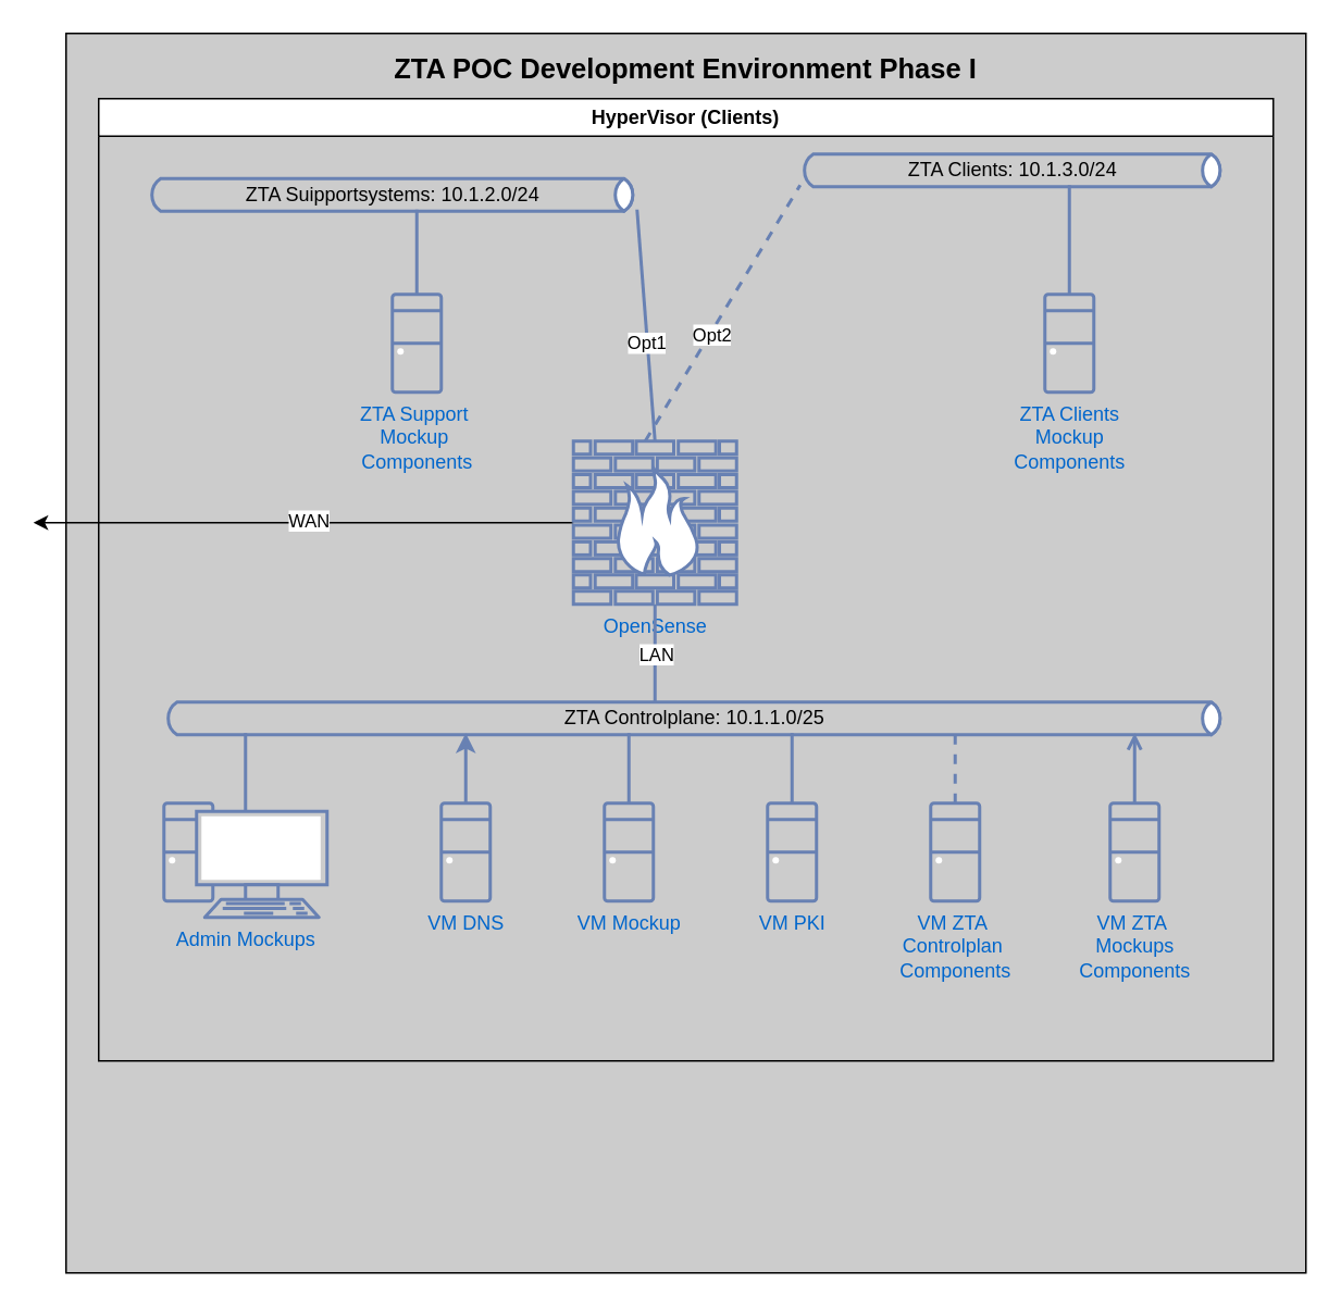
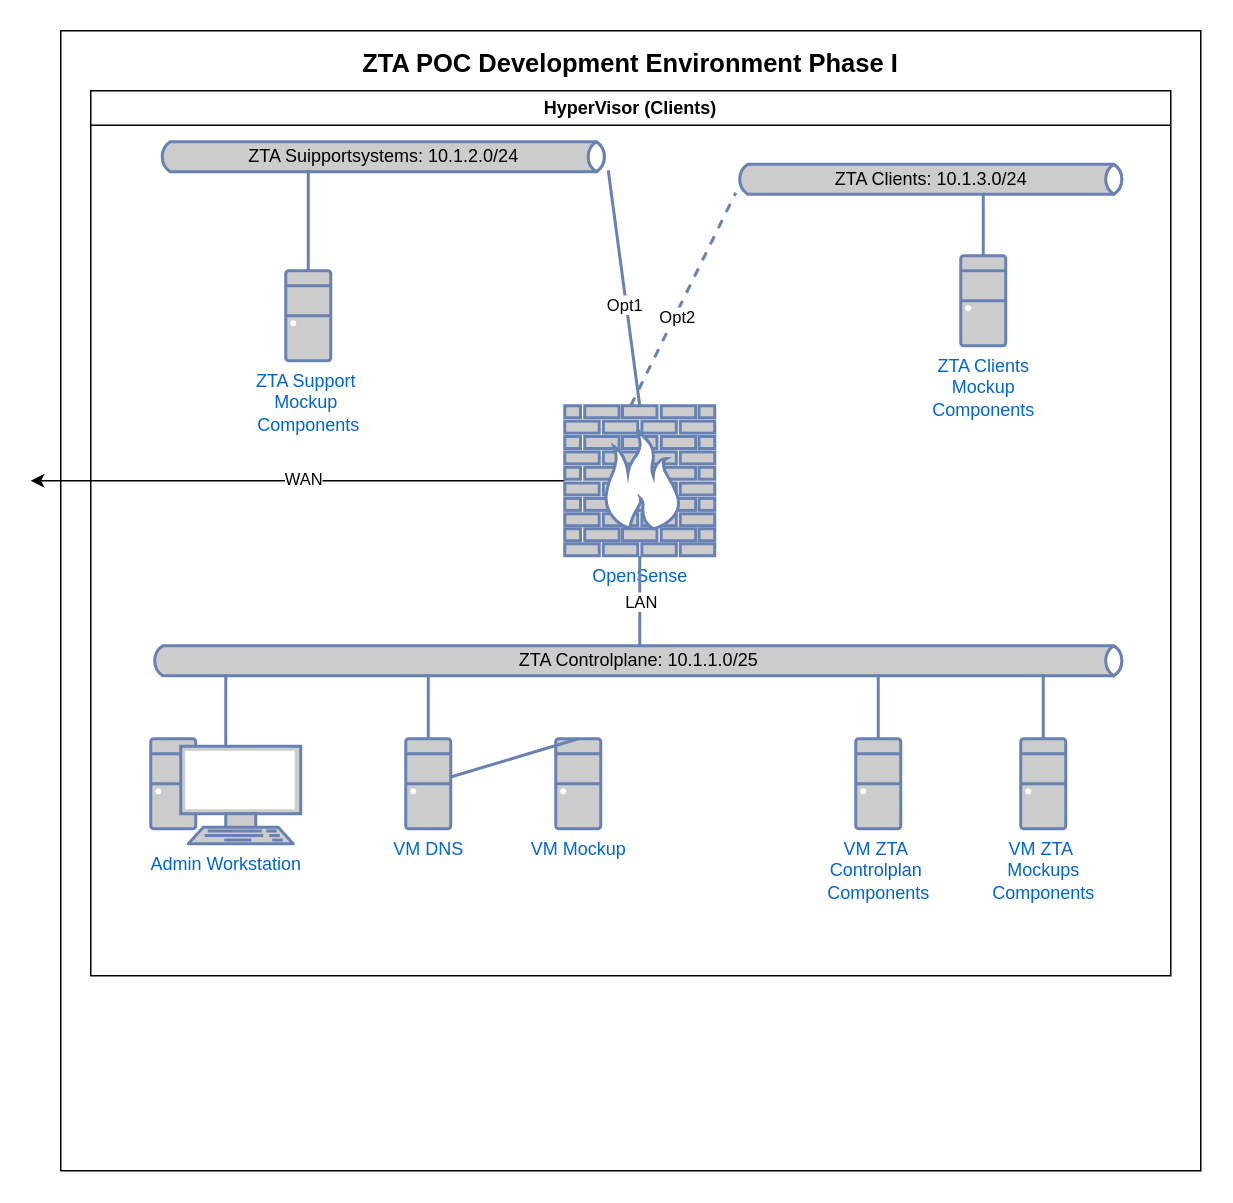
- <mxCell id="25" value="ZTA Clients: 10.1.3.0/24" style="html=1;fillColor=#CCCCCC;strokeColor=#6881B3;gradientColor=none;gradientDirection=north;strokeWidth=2;shape=mxgraph.networks.bus;gradientColor=none;gradientDirection=north;fontColor=light-dark(#000000, #121212);perimeter=backbonePerimeter;backboneSize=20;" vertex="1" parent="1"><mxGeometry x="490" y="94" width="260" height="20" as="geometry" /></mxCell>
+ <mxCell id="25" value="ZTA Clients: 10.1.3.0/24" style="html=1;fillColor=#CCCCCC;strokeColor=#6881B3;gradientColor=none;gradientDirection=north;strokeWidth=2;shape=mxgraph.networks.bus;gradientColor=none;gradientDirection=north;fontColor=light-dark(#000000, #121212);perimeter=backbonePerimeter;backboneSize=20;" vertex="1" parent="1"><mxGeometry x="490" y="109" width="260" height="20" as="geometry" /></mxCell>
- <mxCell id="21" value="ZTA Suipportsystems: 10.1.2.0/24" style="html=1;fillColor=#CCCCCC;strokeColor=#6881B3;gradientColor=none;gradientDirection=north;strokeWidth=2;shape=mxgraph.networks.bus;gradientColor=none;gradientDirection=north;fontColor=#000000;perimeter=backbonePerimeter;backboneSize=20;" vertex="1" parent="1"><mxGeometry x="90" y="109" width="300" height="20" as="geometry" /></mxCell>
+ <mxCell id="21" value="ZTA Suipportsystems: 10.1.2.0/24" style="html=1;fillColor=#CCCCCC;strokeColor=#6881B3;gradientColor=none;gradientDirection=north;strokeWidth=2;shape=mxgraph.networks.bus;gradientColor=none;gradientDirection=north;fontColor=#000000;perimeter=backbonePerimeter;backboneSize=20;" vertex="1" parent="1"><mxGeometry x="105" y="94" width="300" height="20" as="geometry" /></mxCell>
- <mxCell id="29" value="ZTA Support&amp;nbsp;&lt;div&gt;Mockup&amp;nbsp;&lt;/div&gt;&lt;div&gt;Components&lt;/div&gt;" style="fontColor=#0066CC;verticalAlign=top;verticalLabelPosition=bottom;labelPosition=center;align=center;html=1;outlineConnect=0;fillColor=#CCCCCC;strokeColor=#6881B3;gradientColor=none;gradientDirection=north;strokeWidth=2;shape=mxgraph.networks.desktop_pc;" vertex="1" parent="1"><mxGeometry x="240" y="180" width="30" height="60" as="geometry" /></mxCell>
+ <mxCell id="29" value="ZTA Support&amp;nbsp;&lt;div&gt;Mockup&amp;nbsp;&lt;/div&gt;&lt;div&gt;Components&lt;/div&gt;" style="fontColor=#0066CC;verticalAlign=top;verticalLabelPosition=bottom;labelPosition=center;align=center;html=1;outlineConnect=0;fillColor=#CCCCCC;strokeColor=#6881B3;gradientColor=none;gradientDirection=north;strokeWidth=2;shape=mxgraph.networks.desktop_pc;" vertex="1" parent="1"><mxGeometry x="190" y="180" width="30" height="60" as="geometry" /></mxCell>
- <mxCell id="30" value="ZTA Clients&lt;div&gt;Mockup&lt;/div&gt;&lt;div&gt;Components&lt;/div&gt;" style="fontColor=#0066CC;verticalAlign=top;verticalLabelPosition=bottom;labelPosition=center;align=center;html=1;outlineConnect=0;fillColor=#CCCCCC;strokeColor=#6881B3;gradientColor=none;gradientDirection=north;strokeWidth=2;shape=mxgraph.networks.desktop_pc;" vertex="1" parent="1"><mxGeometry x="640" y="180" width="30" height="60" as="geometry" /></mxCell>
+ <mxCell id="30" value="ZTA Clients&lt;div&gt;Mockup&lt;/div&gt;&lt;div&gt;Components&lt;/div&gt;" style="fontColor=#0066CC;verticalAlign=top;verticalLabelPosition=bottom;labelPosition=center;align=center;html=1;outlineConnect=0;fillColor=#CCCCCC;strokeColor=#6881B3;gradientColor=none;gradientDirection=north;strokeWidth=2;shape=mxgraph.networks.desktop_pc;" vertex="1" parent="1"><mxGeometry x="640" y="170" width="30" height="60" as="geometry" /></mxCell>
- <mxCell id="5" value="OpenSense" style="fontColor=#0066CC;verticalAlign=top;verticalLabelPosition=bottom;labelPosition=center;align=center;html=1;outlineConnect=0;fillColor=#CCCCCC;strokeColor=#6881B3;gradientColor=none;gradientDirection=north;strokeWidth=2;shape=mxgraph.networks.firewall;" vertex="1" parent="1"><mxGeometry x="351" y="270" width="100" height="100" as="geometry" /></mxCell>
+ <mxCell id="5" value="OpenSense" style="fontColor=#0066CC;verticalAlign=top;verticalLabelPosition=bottom;labelPosition=center;align=center;html=1;outlineConnect=0;fillColor=#CCCCCC;strokeColor=#6881B3;gradientColor=none;gradientDirection=north;strokeWidth=2;shape=mxgraph.networks.firewall;" vertex="1" parent="1"><mxGeometry x="376" y="270" width="100" height="100" as="geometry" /></mxCell>
- <mxCell id="2" value="ZTA POC Development Environment Phase I&lt;div&gt;&lt;br&gt;&lt;/div&gt;&lt;div&gt;&lt;br&gt;&lt;/div&gt;&lt;div&gt;&lt;br&gt;&lt;/div&gt;&lt;div&gt;&lt;br&gt;&lt;/div&gt;&lt;div&gt;&lt;br&gt;&lt;/div&gt;&lt;div&gt;&lt;br&gt;&lt;/div&gt;&lt;div&gt;&lt;br&gt;&lt;/div&gt;&lt;div&gt;&lt;br&gt;&lt;/div&gt;&lt;div&gt;&lt;br&gt;&lt;/div&gt;&lt;div&gt;&lt;br&gt;&lt;/div&gt;&lt;div&gt;&lt;br&gt;&lt;/div&gt;&lt;div&gt;&lt;br&gt;&lt;/div&gt;&lt;div&gt;&lt;br&gt;&lt;/div&gt;&lt;div&gt;&lt;br&gt;&lt;/div&gt;&lt;div&gt;&lt;br&gt;&lt;/div&gt;&lt;div&gt;&lt;br&gt;&lt;/div&gt;&lt;div&gt;&lt;br&gt;&lt;/div&gt;&lt;div&gt;&lt;br&gt;&lt;/div&gt;&lt;div&gt;&lt;br&gt;&lt;/div&gt;&lt;div&gt;&lt;br&gt;&lt;/div&gt;&lt;div&gt;&lt;br&gt;&lt;/div&gt;&lt;div&gt;&lt;br&gt;&lt;/div&gt;&lt;div&gt;&lt;br&gt;&lt;/div&gt;&lt;div&gt;&lt;br&gt;&lt;/div&gt;&lt;div&gt;&lt;br&gt;&lt;/div&gt;&lt;div&gt;&lt;br&gt;&lt;/div&gt;&lt;div&gt;&lt;br&gt;&lt;/div&gt;&lt;div&gt;&lt;br&gt;&lt;/div&gt;&lt;div&gt;&lt;br&gt;&lt;/div&gt;&lt;div&gt;&lt;br&gt;&lt;/div&gt;&lt;div&gt;&lt;br&gt;&lt;/div&gt;&lt;div&gt;&lt;br&gt;&lt;/div&gt;&lt;div&gt;&lt;br&gt;&lt;/div&gt;&lt;div&gt;&lt;br&gt;&lt;/div&gt;&lt;div&gt;&lt;br&gt;&lt;/div&gt;" style="whiteSpace=wrap;html=1;aspect=fixed;fontStyle=1;fontSize=17;fillColor=#cccccc;" vertex="1" parent="1"><mxGeometry x="40" y="20" width="760" height="760" as="geometry" /></mxCell>
+ <mxCell id="2" value="ZTA POC Development Environment Phase I&lt;div&gt;&lt;br&gt;&lt;/div&gt;&lt;div&gt;&lt;br&gt;&lt;/div&gt;&lt;div&gt;&lt;br&gt;&lt;/div&gt;&lt;div&gt;&lt;br&gt;&lt;/div&gt;&lt;div&gt;&lt;br&gt;&lt;/div&gt;&lt;div&gt;&lt;br&gt;&lt;/div&gt;&lt;div&gt;&lt;br&gt;&lt;/div&gt;&lt;div&gt;&lt;br&gt;&lt;/div&gt;&lt;div&gt;&lt;br&gt;&lt;/div&gt;&lt;div&gt;&lt;br&gt;&lt;/div&gt;&lt;div&gt;&lt;br&gt;&lt;/div&gt;&lt;div&gt;&lt;br&gt;&lt;/div&gt;&lt;div&gt;&lt;br&gt;&lt;/div&gt;&lt;div&gt;&lt;br&gt;&lt;/div&gt;&lt;div&gt;&lt;br&gt;&lt;/div&gt;&lt;div&gt;&lt;br&gt;&lt;/div&gt;&lt;div&gt;&lt;br&gt;&lt;/div&gt;&lt;div&gt;&lt;br&gt;&lt;/div&gt;&lt;div&gt;&lt;br&gt;&lt;/div&gt;&lt;div&gt;&lt;br&gt;&lt;/div&gt;&lt;div&gt;&lt;br&gt;&lt;/div&gt;&lt;div&gt;&lt;br&gt;&lt;/div&gt;&lt;div&gt;&lt;br&gt;&lt;/div&gt;&lt;div&gt;&lt;br&gt;&lt;/div&gt;&lt;div&gt;&lt;br&gt;&lt;/div&gt;&lt;div&gt;&lt;br&gt;&lt;/div&gt;&lt;div&gt;&lt;br&gt;&lt;/div&gt;&lt;div&gt;&lt;br&gt;&lt;/div&gt;&lt;div&gt;&lt;br&gt;&lt;/div&gt;&lt;div&gt;&lt;br&gt;&lt;/div&gt;&lt;div&gt;&lt;br&gt;&lt;/div&gt;&lt;div&gt;&lt;br&gt;&lt;/div&gt;&lt;div&gt;&lt;br&gt;&lt;/div&gt;&lt;div&gt;&lt;br&gt;&lt;/div&gt;&lt;div&gt;&lt;br&gt;&lt;/div&gt;" style="whiteSpace=wrap;html=1;aspect=fixed;fontStyle=1;fontSize=17;" vertex="1" parent="1"><mxGeometry x="40" y="20" width="760" height="760" as="geometry" /></mxCell>
- <mxCell id="13" value="" style="strokeColor=#6881B3;edgeStyle=none;rounded=0;endArrow=open;html=1;strokeWidth=2;exitX=0.5;exitY=0;exitDx=0;exitDy=0;exitPerimeter=0;" edge="1" target="10" parent="1" source="20"><mxGeometry relative="1" as="geometry"><mxPoint x="260" y="370" as="sourcePoint" /></mxGeometry></mxCell>
+ <mxCell id="13" value="" style="strokeColor=#6881B3;edgeStyle=none;rounded=0;endArrow=none;html=1;strokeWidth=2;exitX=0.5;exitY=0;exitDx=0;exitDy=0;exitPerimeter=0;" edge="1" target="10" parent="1" source="20"><mxGeometry relative="1" as="geometry"><mxPoint x="260" y="370" as="sourcePoint" /></mxGeometry></mxCell>
- <mxCell id="16" value="" style="strokeColor=#6881B3;edgeStyle=none;rounded=0;endArrow=classic;html=1;strokeWidth=2;exitX=0.5;exitY=0;exitDx=0;exitDy=0;exitPerimeter=0;" edge="1" target="10" parent="1" source="7"><mxGeometry relative="1" as="geometry"><mxPoint x="280" y="550" as="sourcePoint" /></mxGeometry></mxCell>
+ <mxCell id="16" value="" style="strokeColor=#6881B3;edgeStyle=none;rounded=0;endArrow=none;html=1;strokeWidth=2;exitX=0.5;exitY=0;exitDx=0;exitDy=0;exitPerimeter=0;" edge="1" target="10" parent="1" source="7"><mxGeometry relative="1" as="geometry"><mxPoint x="280" y="550" as="sourcePoint" /></mxGeometry></mxCell>
- <mxCell id="17" value="" style="strokeColor=#6881B3;edgeStyle=none;rounded=0;endArrow=none;html=1;strokeWidth=2;exitX=0.5;exitY=0;exitDx=0;exitDy=0;exitPerimeter=0;" edge="1" target="10" parent="1" source="8"><mxGeometry relative="1" as="geometry"><mxPoint x="380" y="540" as="sourcePoint" /></mxGeometry></mxCell>
+ <mxCell id="17" value="" style="strokeColor=#6881B3;edgeStyle=none;rounded=0;endArrow=none;html=1;strokeWidth=2;exitX=0.5;exitY=0;exitDx=0;exitDy=0;exitPerimeter=0;" edge="1" target="7" parent="1" source="8"><mxGeometry relative="1" as="geometry"><mxPoint x="380" y="540" as="sourcePoint" /></mxGeometry></mxCell>
- <mxCell id="18" value="" style="strokeColor=#6881B3;edgeStyle=none;rounded=0;endArrow=none;html=1;strokeWidth=2;exitX=0.5;exitY=0;exitDx=0;exitDy=0;exitPerimeter=0;" edge="1" target="10" parent="1" source="9"><mxGeometry relative="1" as="geometry"><mxPoint x="320" y="510" as="sourcePoint" /></mxGeometry></mxCell>
- <mxCell id="14" value="" style="strokeColor=#6881B3;edgeStyle=none;rounded=0;endArrow=none;html=1;strokeWidth=2;exitX=0.5;exitY=0;exitDx=0;exitDy=0;exitPerimeter=0;dashed=1;" edge="1" target="10" parent="1" source="19"><mxGeometry relative="1" as="geometry"><mxPoint x="320" y="370" as="sourcePoint" /></mxGeometry></mxCell>
+ <mxCell id="14" value="" style="strokeColor=#6881B3;edgeStyle=none;rounded=0;endArrow=none;html=1;strokeWidth=2;exitX=0.5;exitY=0;exitDx=0;exitDy=0;exitPerimeter=0;" edge="1" target="10" parent="1" source="19"><mxGeometry relative="1" as="geometry"><mxPoint x="320" y="370" as="sourcePoint" /></mxGeometry></mxCell>
- <mxCell id="9" value="VM PKI" style="fontColor=#0066CC;verticalAlign=top;verticalLabelPosition=bottom;labelPosition=center;align=center;html=1;outlineConnect=0;fillColor=#CCCCCC;strokeColor=#6881B3;gradientColor=none;gradientDirection=north;strokeWidth=2;shape=mxgraph.networks.desktop_pc;" vertex="1" parent="1"><mxGeometry x="470" y="492" width="30" height="60" as="geometry" /></mxCell>
- <mxCell id="6" value="Admin Mockups" style="fontColor=#0066CC;verticalAlign=top;verticalLabelPosition=bottom;labelPosition=center;align=center;html=1;outlineConnect=0;fillColor=#CCCCCC;strokeColor=#6881B3;gradientColor=none;gradientDirection=north;strokeWidth=2;shape=mxgraph.networks.pc;" vertex="1" parent="1"><mxGeometry x="100" y="492" width="100" height="70" as="geometry" /></mxCell>
+ <mxCell id="6" value="Admin Workstation" style="fontColor=#0066CC;verticalAlign=top;verticalLabelPosition=bottom;labelPosition=center;align=center;html=1;outlineConnect=0;fillColor=#CCCCCC;strokeColor=#6881B3;gradientColor=none;gradientDirection=north;strokeWidth=2;shape=mxgraph.networks.pc;" vertex="1" parent="1"><mxGeometry x="100" y="492" width="100" height="70" as="geometry" /></mxCell>
